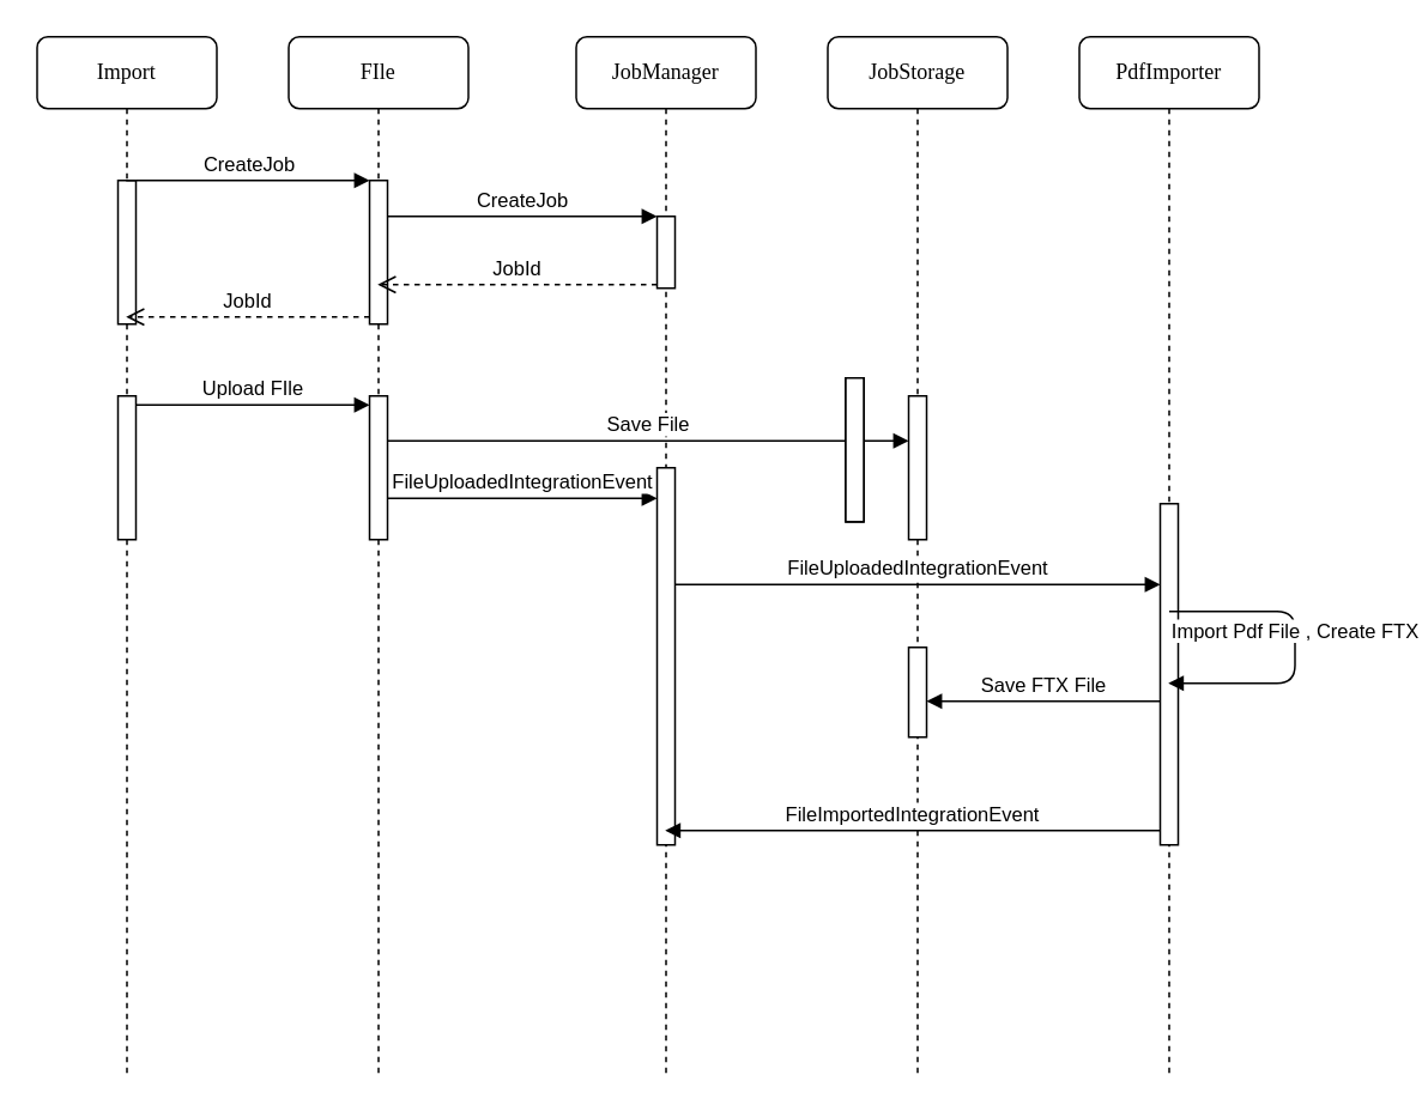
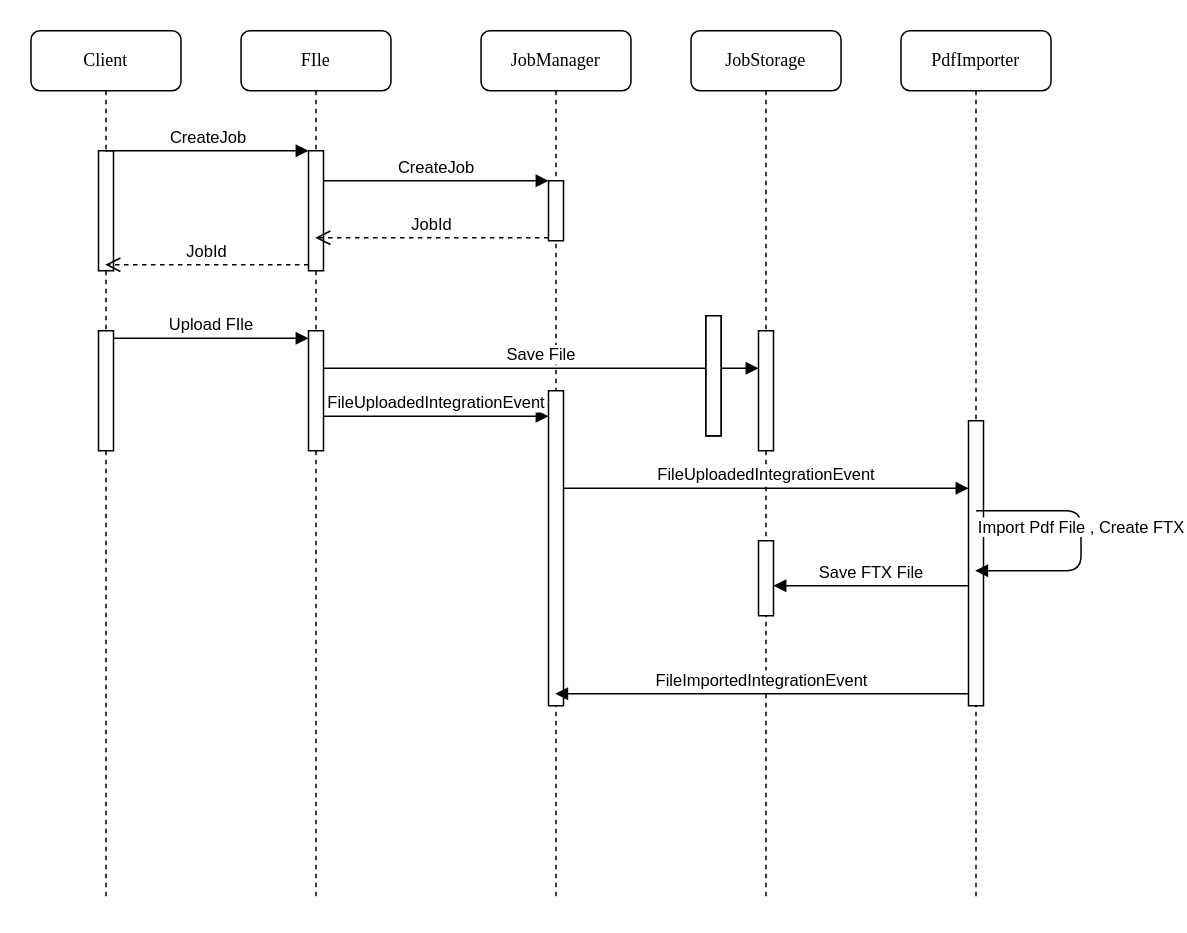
- <mxCell id="13" value="Import" style="shape=umlLifeline;perimeter=lifelinePerimeter;whiteSpace=wrap;html=1;container=1;collapsible=0;recursiveResize=0;outlineConnect=0;rounded=1;shadow=0;comic=0;labelBackgroundColor=none;strokeWidth=1;fontFamily=Verdana;fontSize=12;align=center;" parent="1" vertex="1"><mxGeometry x="20" y="20" width="100" height="580" as="geometry" /></mxCell>
+ <mxCell id="13" value="Client" style="shape=umlLifeline;perimeter=lifelinePerimeter;whiteSpace=wrap;html=1;container=1;collapsible=0;recursiveResize=0;outlineConnect=0;rounded=1;shadow=0;comic=0;labelBackgroundColor=none;strokeWidth=1;fontFamily=Verdana;fontSize=12;align=center;" parent="1" vertex="1"><mxGeometry x="20" y="20" width="100" height="580" as="geometry" /></mxCell>
